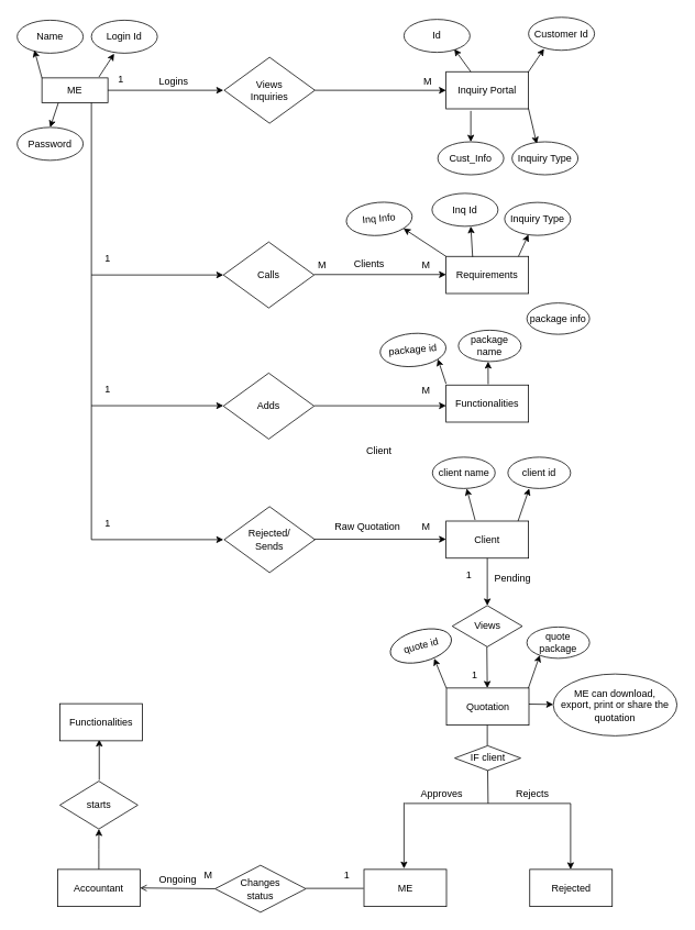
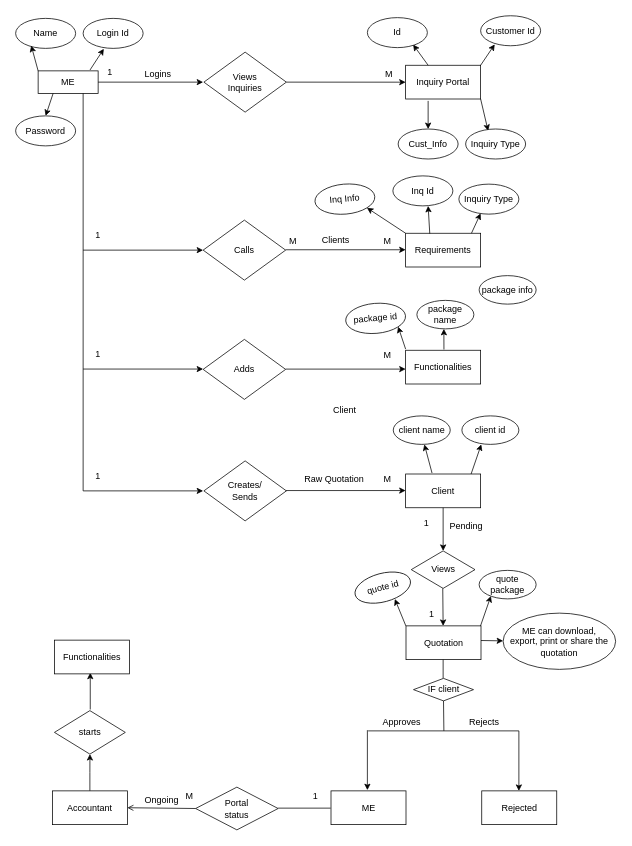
- <mxCell id="49" value="Rejected/&lt;br style=&quot;border-color: var(--border-color);&quot;&gt;Sends" style="rhombus;whiteSpace=wrap;html=1;" parent="1" vertex="1"><mxGeometry x="271" y="614" width="110" height="80" as="geometry" /></mxCell>
+ <mxCell id="49" value="Creates/&lt;br style=&quot;border-color: var(--border-color);&quot;&gt;Sends" style="rhombus;whiteSpace=wrap;html=1;" parent="1" vertex="1"><mxGeometry x="271" y="614" width="110" height="80" as="geometry" /></mxCell>
- <mxCell id="72" value="Changes &lt;br&gt;status" style="rhombus;whiteSpace=wrap;html=1;" vertex="1" parent="1"><mxGeometry x="260" y="1049" width="110" height="57" as="geometry" /></mxCell>
+ <mxCell id="72" value="Portal &lt;br&gt;status" style="rhombus;whiteSpace=wrap;html=1;" vertex="1" parent="1"><mxGeometry x="260" y="1049" width="110" height="57" as="geometry" /></mxCell>
